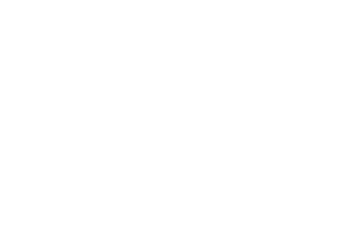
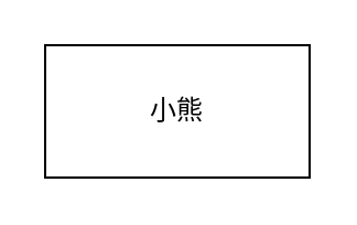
+ <mxCell id="2" value="小熊" style="rounded=0;whiteSpace=wrap;html=1;" vertex="1" parent="1"><mxGeometry x="20" y="20" width="120" height="60" as="geometry" /></mxCell>
